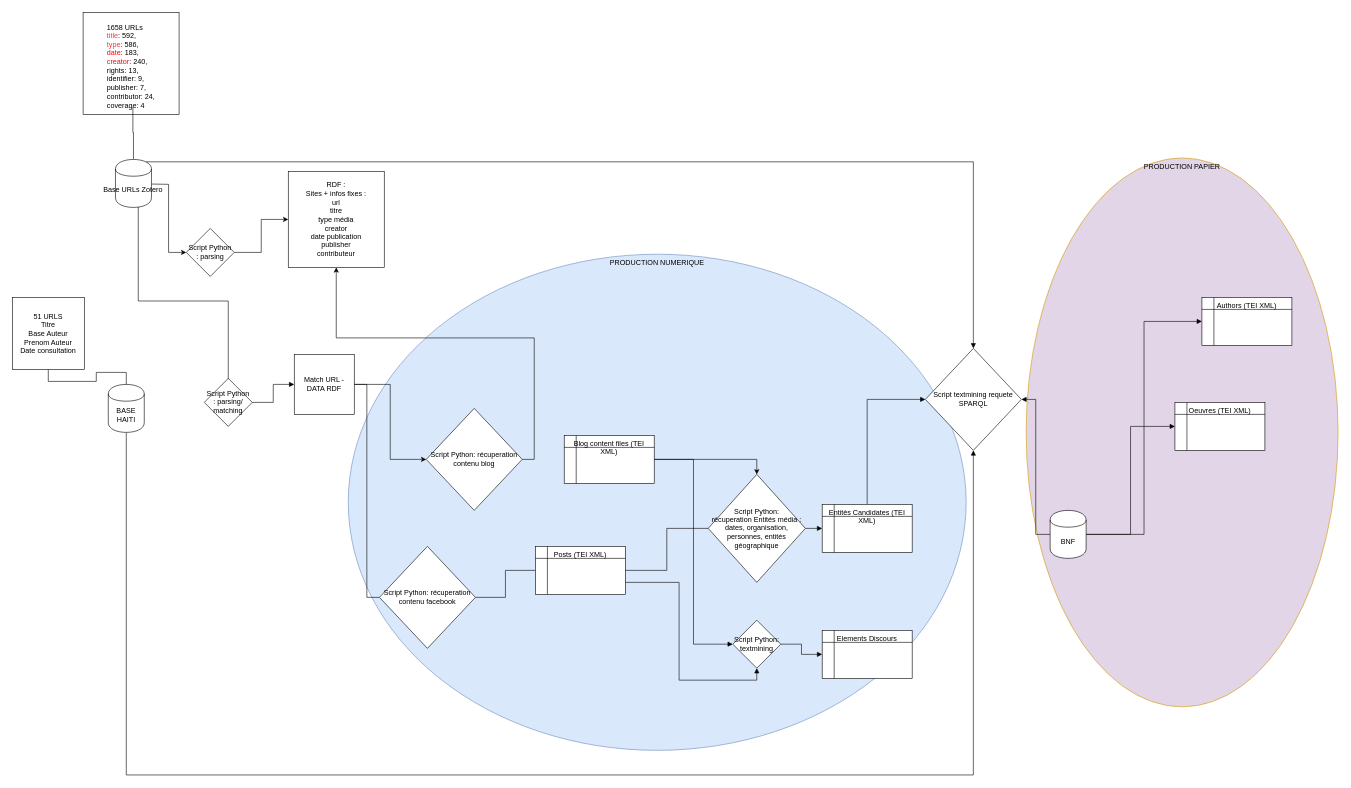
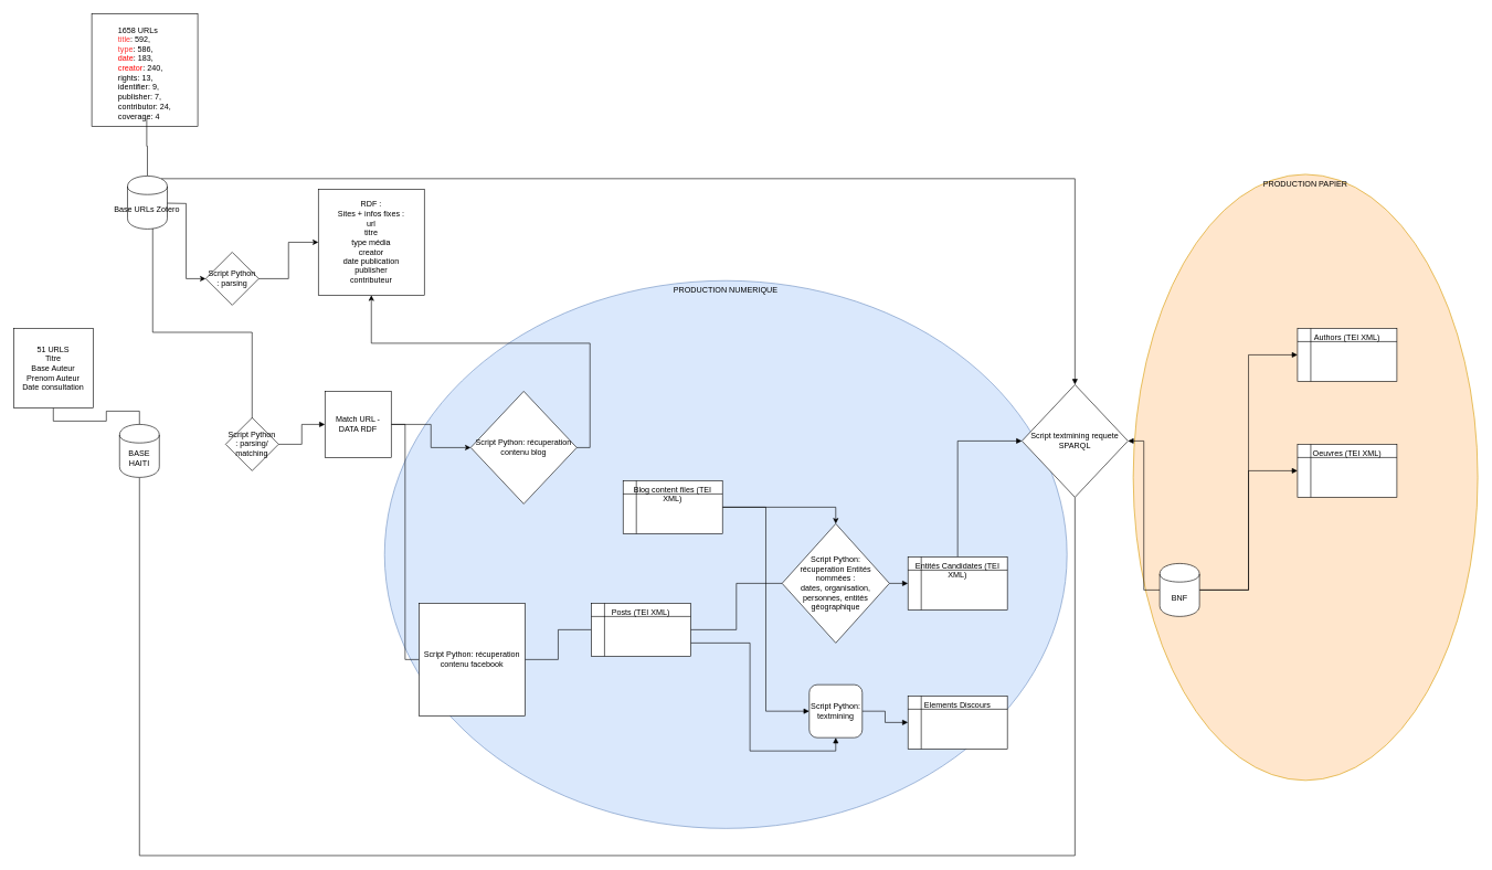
- <mxCell id="3" value="PRODUCTION PAPIER" style="ellipse;whiteSpace=wrap;html=1;verticalAlign=top;fillColor=#e1d5e7;strokeColor=#d79b00;" vertex="1" parent="1"><mxGeometry x="1710" y="262.5" width="520" height="915" as="geometry" /></mxCell>
+ <mxCell id="3" value="PRODUCTION PAPIER" style="ellipse;whiteSpace=wrap;html=1;verticalAlign=top;fillColor=#ffe6cc;strokeColor=#d79b00;" vertex="1" parent="1"><mxGeometry x="1710" y="262.5" width="520" height="915" as="geometry" /></mxCell>
- <mxCell id="33" value="Authors (TEI XML)" style="shape=internalStorage;whiteSpace=wrap;html=1;backgroundOutline=1;verticalAlign=top;" vertex="1" parent="1"><mxGeometry x="2003" y="495" width="150" height="80" as="geometry" /></mxCell>
+ <mxCell id="33" value="Authors (TEI XML)" style="shape=internalStorage;whiteSpace=wrap;html=1;backgroundOutline=1;verticalAlign=top;" vertex="1" parent="1"><mxGeometry x="1958" y="495" width="150" height="80" as="geometry" /></mxCell>
- <mxCell id="25" style="edgeStyle=orthogonalEdgeStyle;rounded=0;orthogonalLoop=1;jettySize=auto;html=1;exitX=0.5;exitY=1;exitDx=0;exitDy=0;entryX=0.5;entryY=1;entryDx=0;entryDy=0;endArrow=block;endFill=1;" edge="1" parent="1" source="26" target="50"><mxGeometry relative="1" as="geometry"><Array as="points"><mxPoint x="210" y="1291" /><mxPoint x="1622" y="1291" /></Array></mxGeometry></mxCell>
+ <mxCell id="25" style="edgeStyle=orthogonalEdgeStyle;rounded=0;orthogonalLoop=1;jettySize=auto;html=1;exitX=0.5;exitY=1;exitDx=0;exitDy=0;entryX=0.5;entryY=1;entryDx=0;entryDy=0;endArrow=none;endFill=1;" edge="1" parent="1" source="26" target="50"><mxGeometry relative="1" as="geometry"><Array as="points"><mxPoint x="210" y="1291" /><mxPoint x="1622" y="1291" /></Array></mxGeometry></mxCell>
- <mxCell id="17" value="&lt;div&gt;Script Python: récuperation contenu blog&lt;br&gt;&lt;/div&gt;" style="rhombus;whiteSpace=wrap;html=1;" parent="1" vertex="1"><mxGeometry x="710" y="680" width="160" height="170" as="geometry" /></mxCell>
+ <mxCell id="17" value="&lt;div&gt;Script Python: récuperation contenu blog&lt;br&gt;&lt;/div&gt;" style="rhombus;whiteSpace=wrap;html=1;" parent="1" vertex="1"><mxGeometry x="710" y="590" width="160" height="170" as="geometry" /></mxCell>
- <mxCell id="19" value="&lt;div&gt;Script Python:&lt;/div&gt;&lt;div&gt; récuperation Entités média : &lt;br&gt;&lt;/div&gt;&lt;div&gt;dates, organisation, personnes, entités géographique&lt;br&gt;&lt;/div&gt;" style="rhombus;whiteSpace=wrap;html=1;" parent="1" vertex="1"><mxGeometry x="1180" y="790" width="162" height="180" as="geometry" /></mxCell>
+ <mxCell id="19" value="&lt;div&gt;Script Python:&lt;/div&gt;&lt;div&gt; récuperation Entités nommées : &lt;br&gt;&lt;/div&gt;&lt;div&gt;dates, organisation, personnes, entités géographique&lt;br&gt;&lt;/div&gt;" style="rhombus;whiteSpace=wrap;html=1;" parent="1" vertex="1"><mxGeometry x="1180" y="790" width="162" height="180" as="geometry" /></mxCell>
- <mxCell id="42" value="&lt;div&gt;Script Python: récuperation contenu facebook&lt;br&gt;&lt;/div&gt;" style="rhombus;whiteSpace=wrap;html=1;" vertex="1" parent="1"><mxGeometry x="632" y="910" width="160" height="170" as="geometry" /></mxCell>
+ <mxCell id="42" value="&lt;div&gt;Script Python: récuperation contenu facebook&lt;br&gt;&lt;/div&gt;" style="whiteSpace=wrap;html=1;rounded=0;" vertex="1" parent="1"><mxGeometry x="632" y="910" width="160" height="170" as="geometry" /></mxCell>
- <mxCell id="40" value="&lt;div&gt;Script Python:&lt;/div&gt;&lt;div&gt;textmining&lt;br&gt;&lt;/div&gt;" style="rhombus;whiteSpace=wrap;html=1;" vertex="1" parent="1"><mxGeometry x="1221" y="1033" width="80" height="80" as="geometry" /></mxCell>
+ <mxCell id="40" value="&lt;div&gt;Script Python:&lt;/div&gt;&lt;div&gt;textmining&lt;br&gt;&lt;/div&gt;" style="whiteSpace=wrap;html=1;rounded=1;" vertex="1" parent="1"><mxGeometry x="1221" y="1033" width="80" height="80" as="geometry" /></mxCell>
